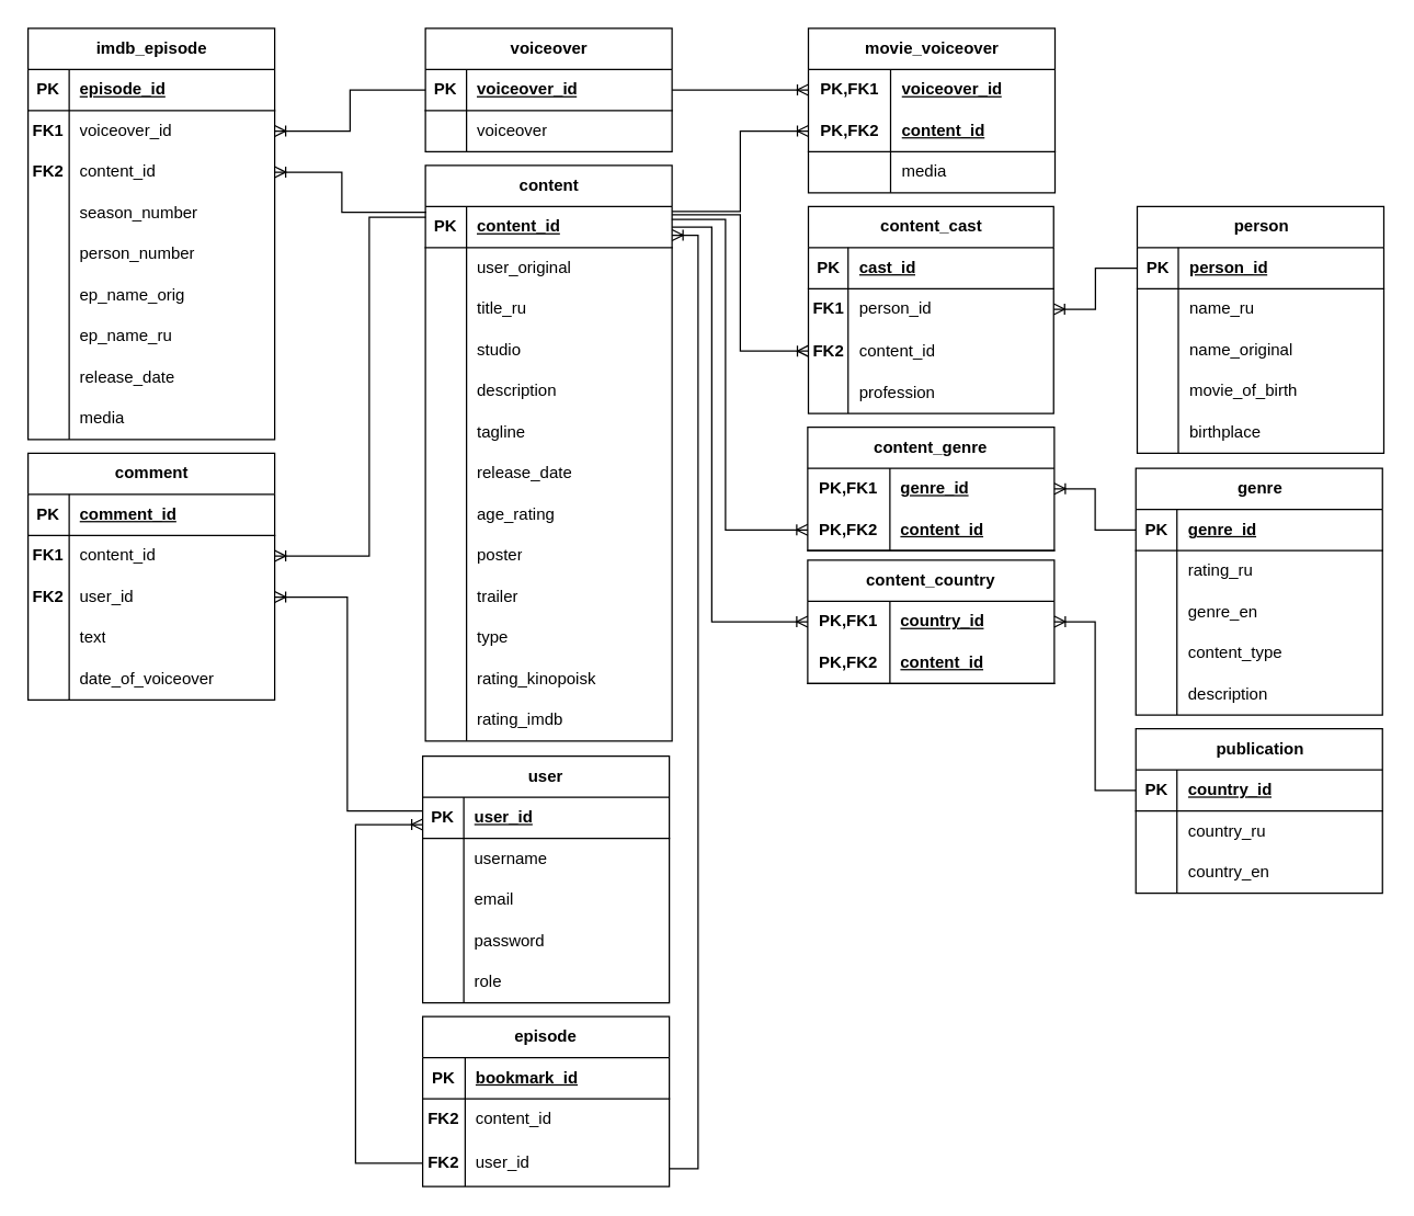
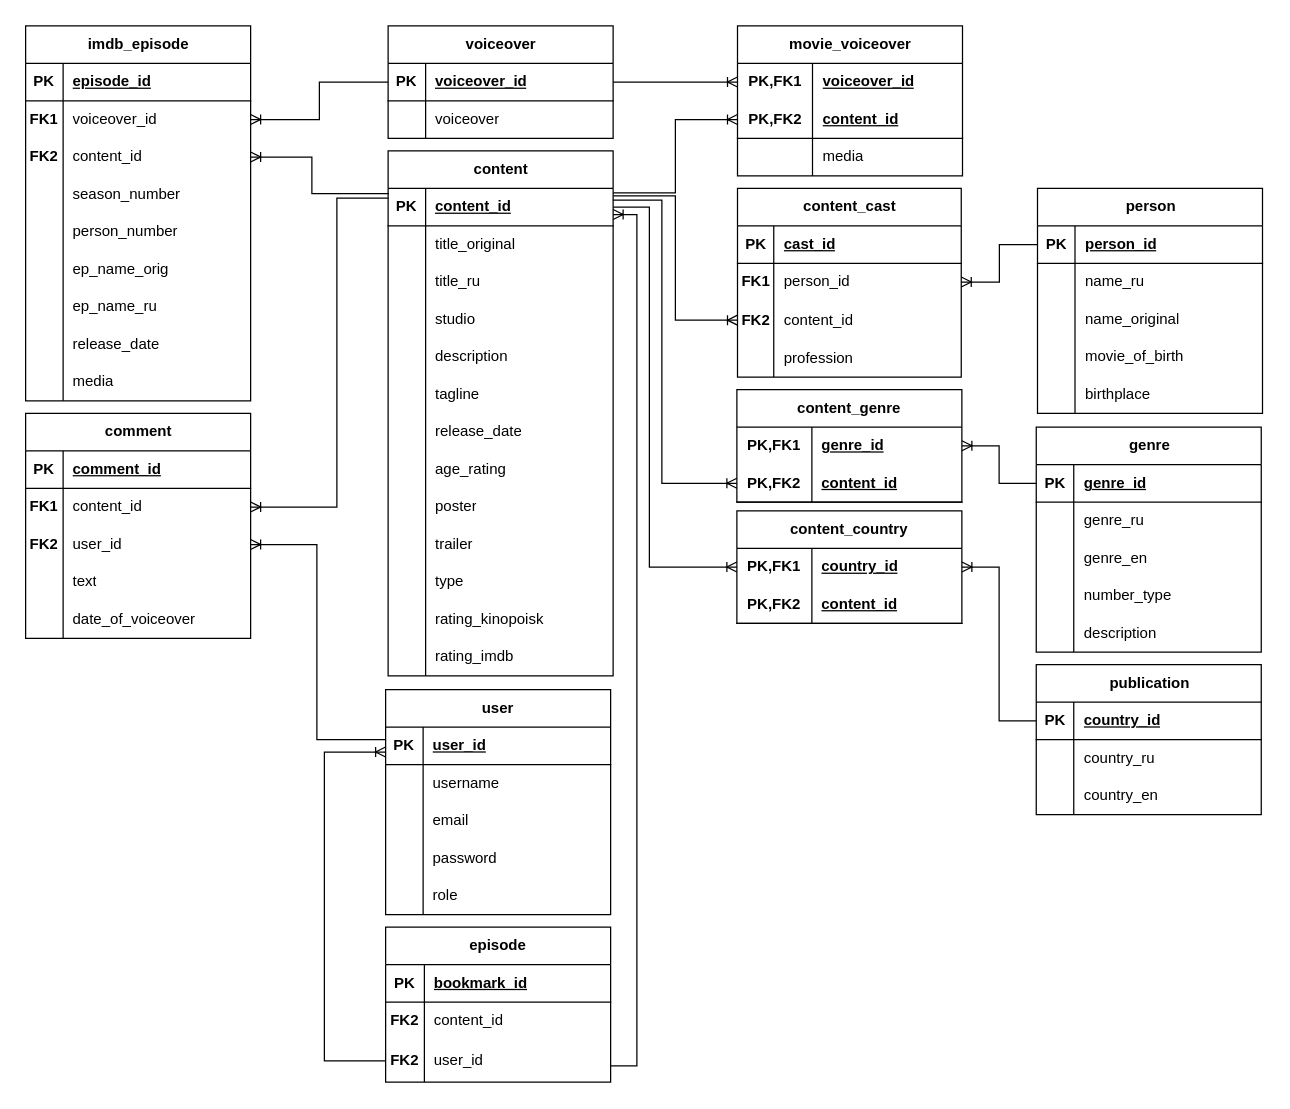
- <mxCell id="8" value="user_original" style="shape=partialRectangle;connectable=0;fillColor=none;top=0;left=0;bottom=0;right=0;align=left;spacingLeft=6;overflow=hidden;whiteSpace=wrap;html=1;" parent="6" vertex="1"><mxGeometry x="30" width="150" height="30" as="geometry"><mxRectangle width="150" height="30" as="alternateBounds" /></mxGeometry></mxCell>
+ <mxCell id="8" value="title_original" style="shape=partialRectangle;connectable=0;fillColor=none;top=0;left=0;bottom=0;right=0;align=left;spacingLeft=6;overflow=hidden;whiteSpace=wrap;html=1;" parent="6" vertex="1"><mxGeometry x="30" width="150" height="30" as="geometry"><mxRectangle width="150" height="30" as="alternateBounds" /></mxGeometry></mxCell>
- <mxCell id="127" value="rating_ru" style="shape=partialRectangle;connectable=0;fillColor=none;top=0;left=0;bottom=0;right=0;align=left;spacingLeft=6;overflow=hidden;whiteSpace=wrap;html=1;" parent="125" vertex="1"><mxGeometry x="30" width="150" height="30" as="geometry"><mxRectangle width="150" height="30" as="alternateBounds" /></mxGeometry></mxCell>
+ <mxCell id="127" value="genre_ru" style="shape=partialRectangle;connectable=0;fillColor=none;top=0;left=0;bottom=0;right=0;align=left;spacingLeft=6;overflow=hidden;whiteSpace=wrap;html=1;" parent="125" vertex="1"><mxGeometry x="30" width="150" height="30" as="geometry"><mxRectangle width="150" height="30" as="alternateBounds" /></mxGeometry></mxCell>
- <mxCell id="133" value="content_type" style="shape=partialRectangle;connectable=0;fillColor=none;top=0;left=0;bottom=0;right=0;align=left;spacingLeft=6;overflow=hidden;whiteSpace=wrap;html=1;" parent="131" vertex="1"><mxGeometry x="30" width="150" height="30" as="geometry"><mxRectangle width="150" height="30" as="alternateBounds" /></mxGeometry></mxCell>
+ <mxCell id="133" value="number_type" style="shape=partialRectangle;connectable=0;fillColor=none;top=0;left=0;bottom=0;right=0;align=left;spacingLeft=6;overflow=hidden;whiteSpace=wrap;html=1;" parent="131" vertex="1"><mxGeometry x="30" width="150" height="30" as="geometry"><mxRectangle width="150" height="30" as="alternateBounds" /></mxGeometry></mxCell>
